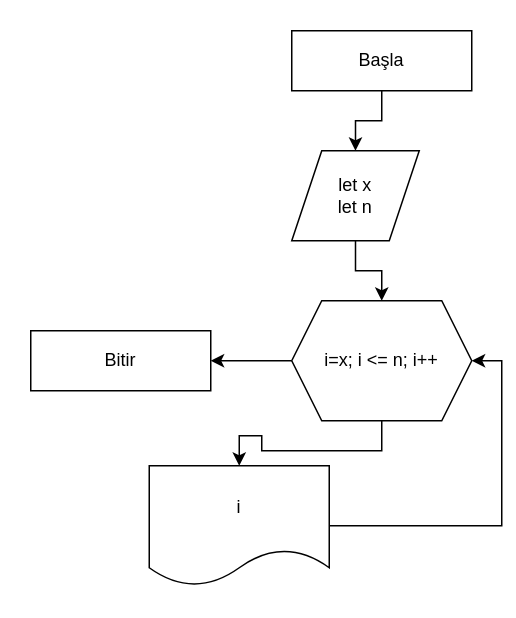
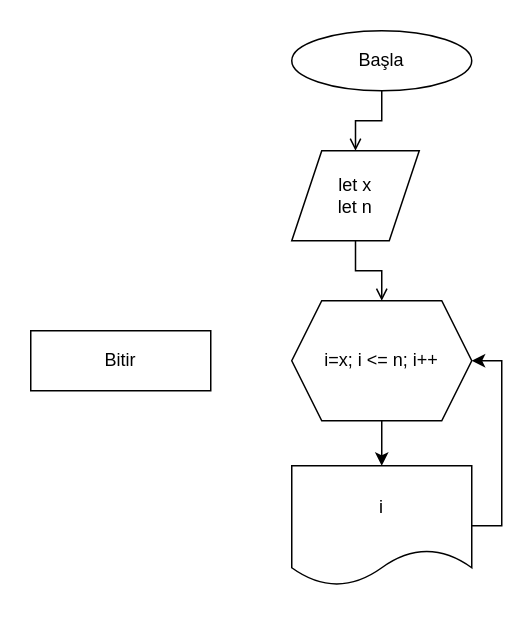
- <mxCell id="3" value="Başla" style="whiteSpace=wrap;html=1;rounded=0;" vertex="1" parent="1"><mxGeometry x="194" y="20" width="120" height="40" as="geometry" /></mxCell>
+ <mxCell id="3" value="Başla" style="ellipse;whiteSpace=wrap;html=1;" vertex="1" parent="1"><mxGeometry x="194" y="20" width="120" height="40" as="geometry" /></mxCell>
- <mxCell id="2" style="edgeStyle=orthogonalEdgeStyle;rounded=0;orthogonalLoop=1;jettySize=auto;html=1;exitX=0.5;exitY=1;exitDx=0;exitDy=0;" edge="1" parent="1" source="3" target="5"><mxGeometry relative="1" as="geometry" /></mxCell>
+ <mxCell id="2" style="edgeStyle=orthogonalEdgeStyle;rounded=0;orthogonalLoop=1;jettySize=auto;html=1;exitX=0.5;exitY=1;exitDx=0;exitDy=0;endArrow=open;" edge="1" parent="1" source="3" target="5"><mxGeometry relative="1" as="geometry" /></mxCell>
- <mxCell id="4" style="edgeStyle=orthogonalEdgeStyle;rounded=0;orthogonalLoop=1;jettySize=auto;html=1;exitX=0.5;exitY=1;exitDx=0;exitDy=0;" edge="1" parent="1" source="5" target="8"><mxGeometry relative="1" as="geometry" /></mxCell>
+ <mxCell id="4" style="edgeStyle=orthogonalEdgeStyle;rounded=0;orthogonalLoop=1;jettySize=auto;html=1;exitX=0.5;exitY=1;exitDx=0;exitDy=0;endArrow=open;" edge="1" parent="1" source="5" target="8"><mxGeometry relative="1" as="geometry" /></mxCell>
- <mxCell id="7" style="edgeStyle=orthogonalEdgeStyle;rounded=0;orthogonalLoop=1;jettySize=auto;html=1;exitX=0;exitY=0.5;exitDx=0;exitDy=0;entryX=1;entryY=0.5;entryDx=0;entryDy=0;" edge="1" parent="1" source="8" target="11"><mxGeometry relative="1" as="geometry" /></mxCell>
- <mxCell id="10" value="i" style="shape=document;whiteSpace=wrap;html=1;boundedLbl=1;" vertex="1" parent="1"><mxGeometry x="99" y="310" width="120" height="80" as="geometry" /></mxCell>
+ <mxCell id="10" value="i" style="shape=document;whiteSpace=wrap;html=1;boundedLbl=1;" vertex="1" parent="1"><mxGeometry x="194" y="310" width="120" height="80" as="geometry" /></mxCell>
